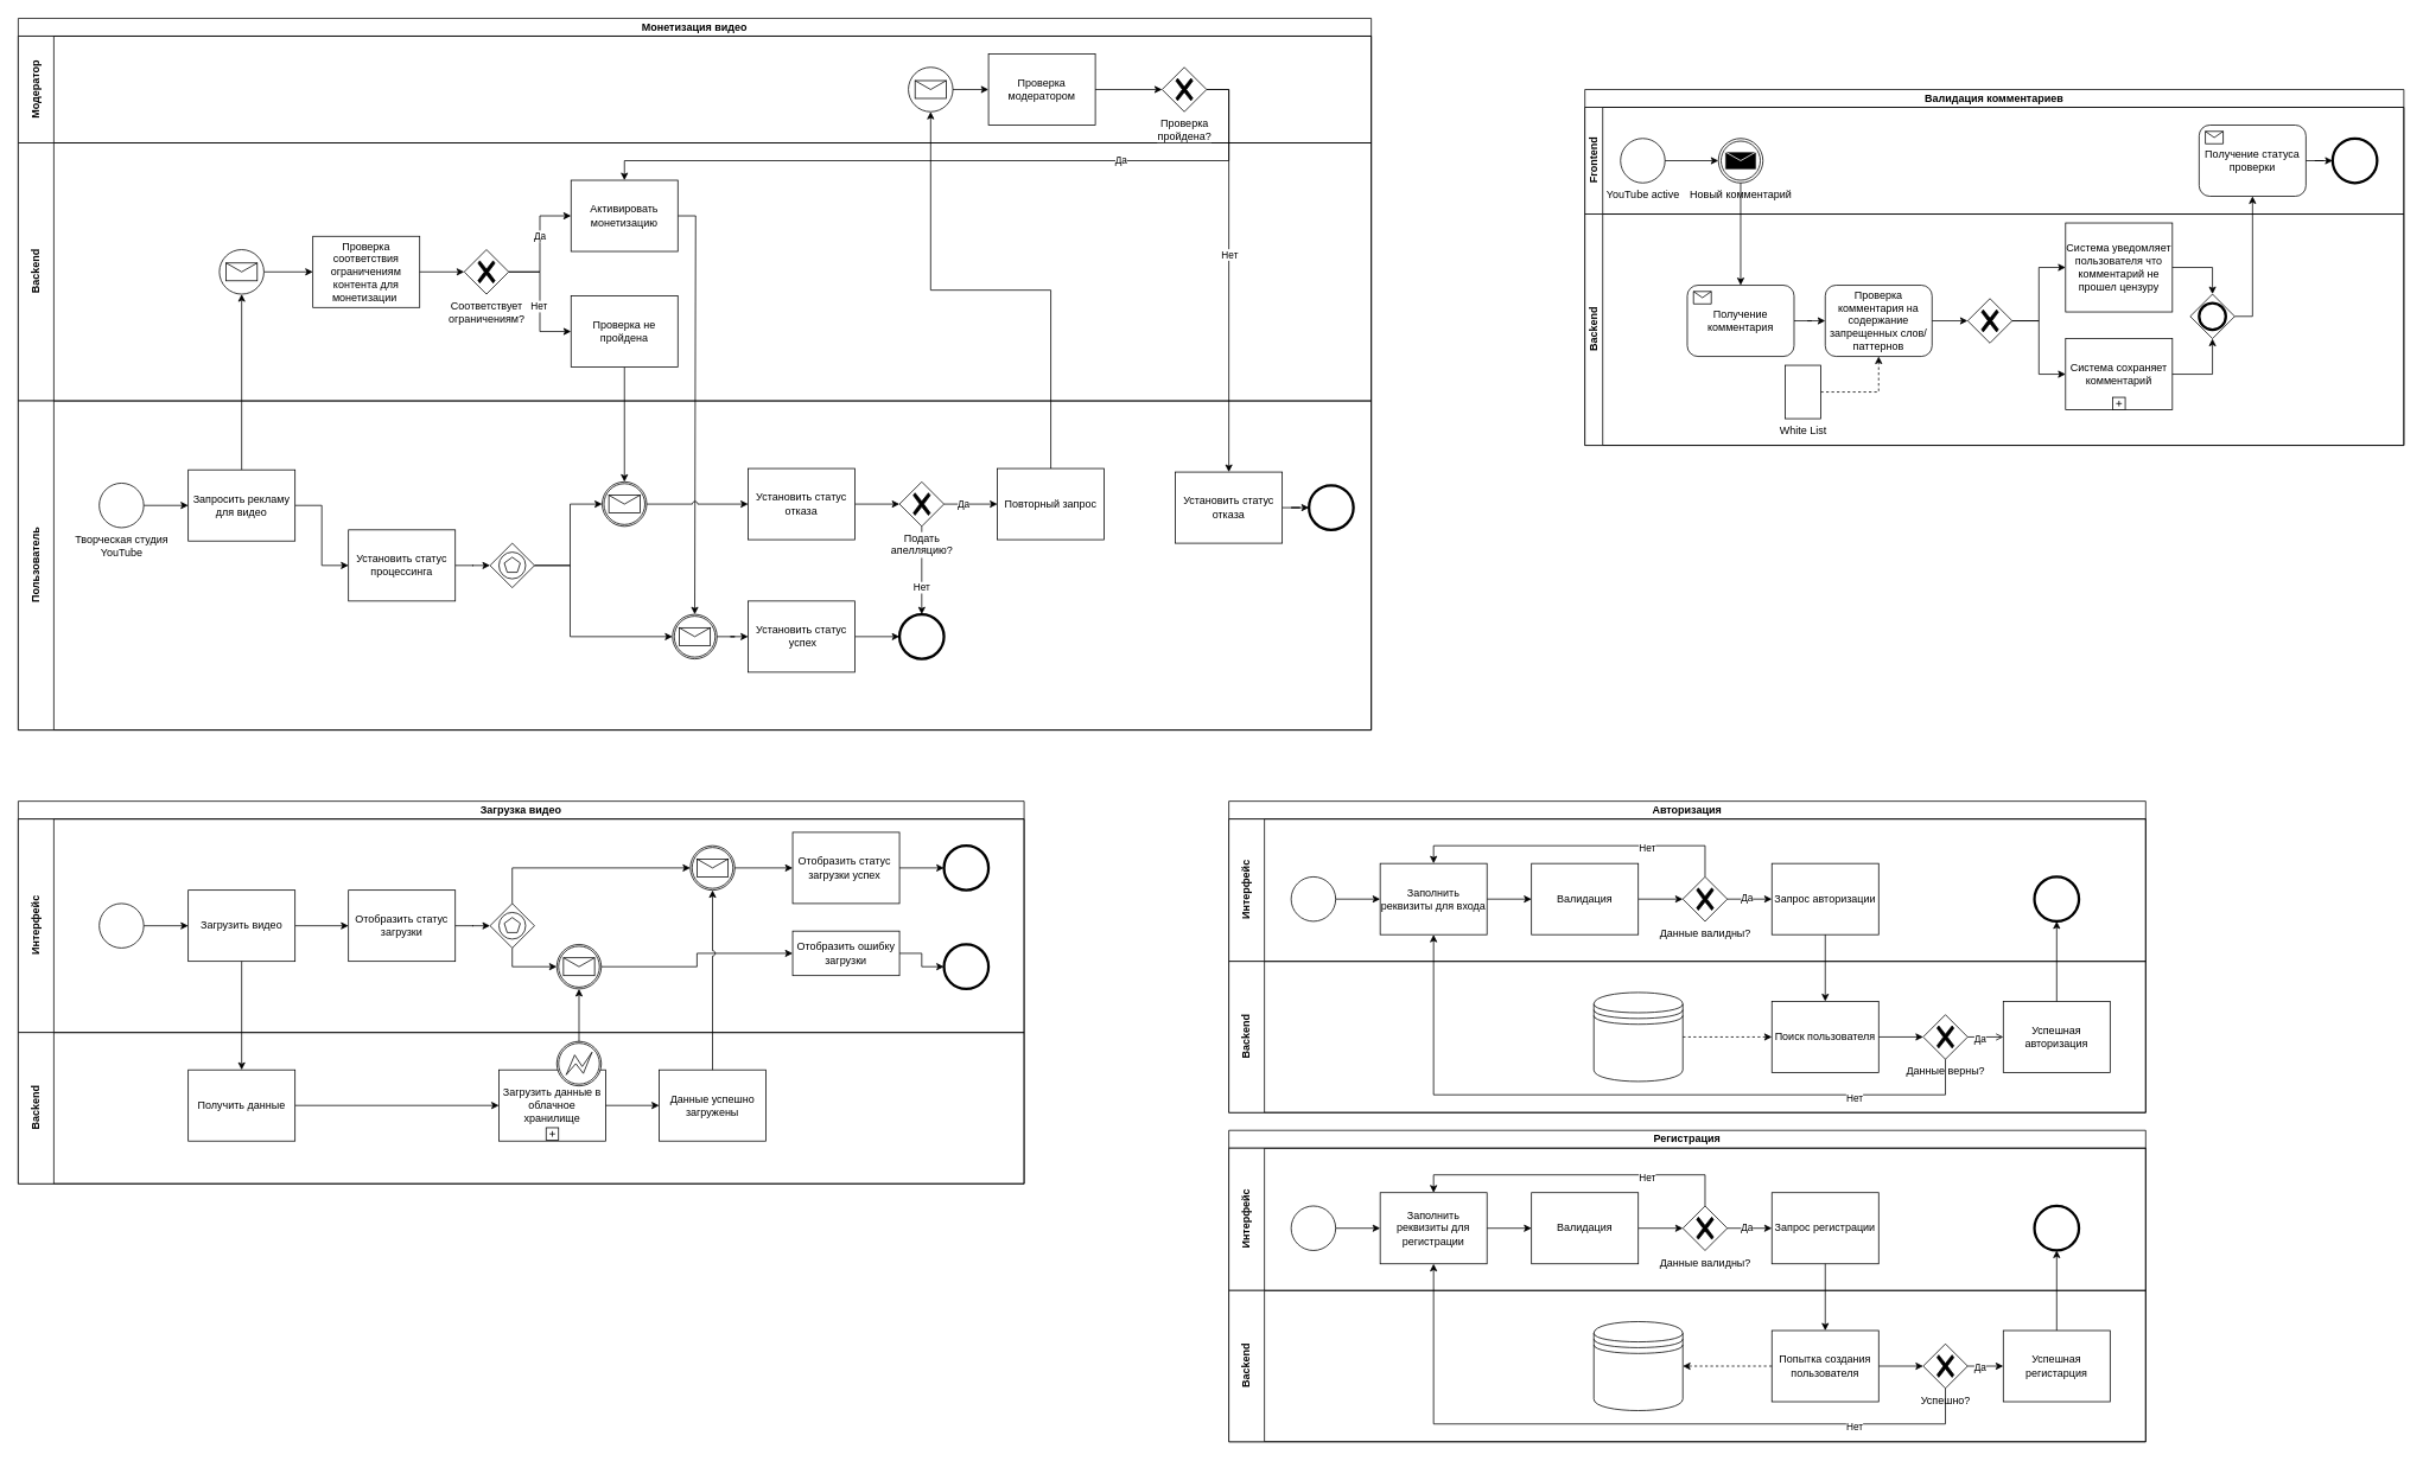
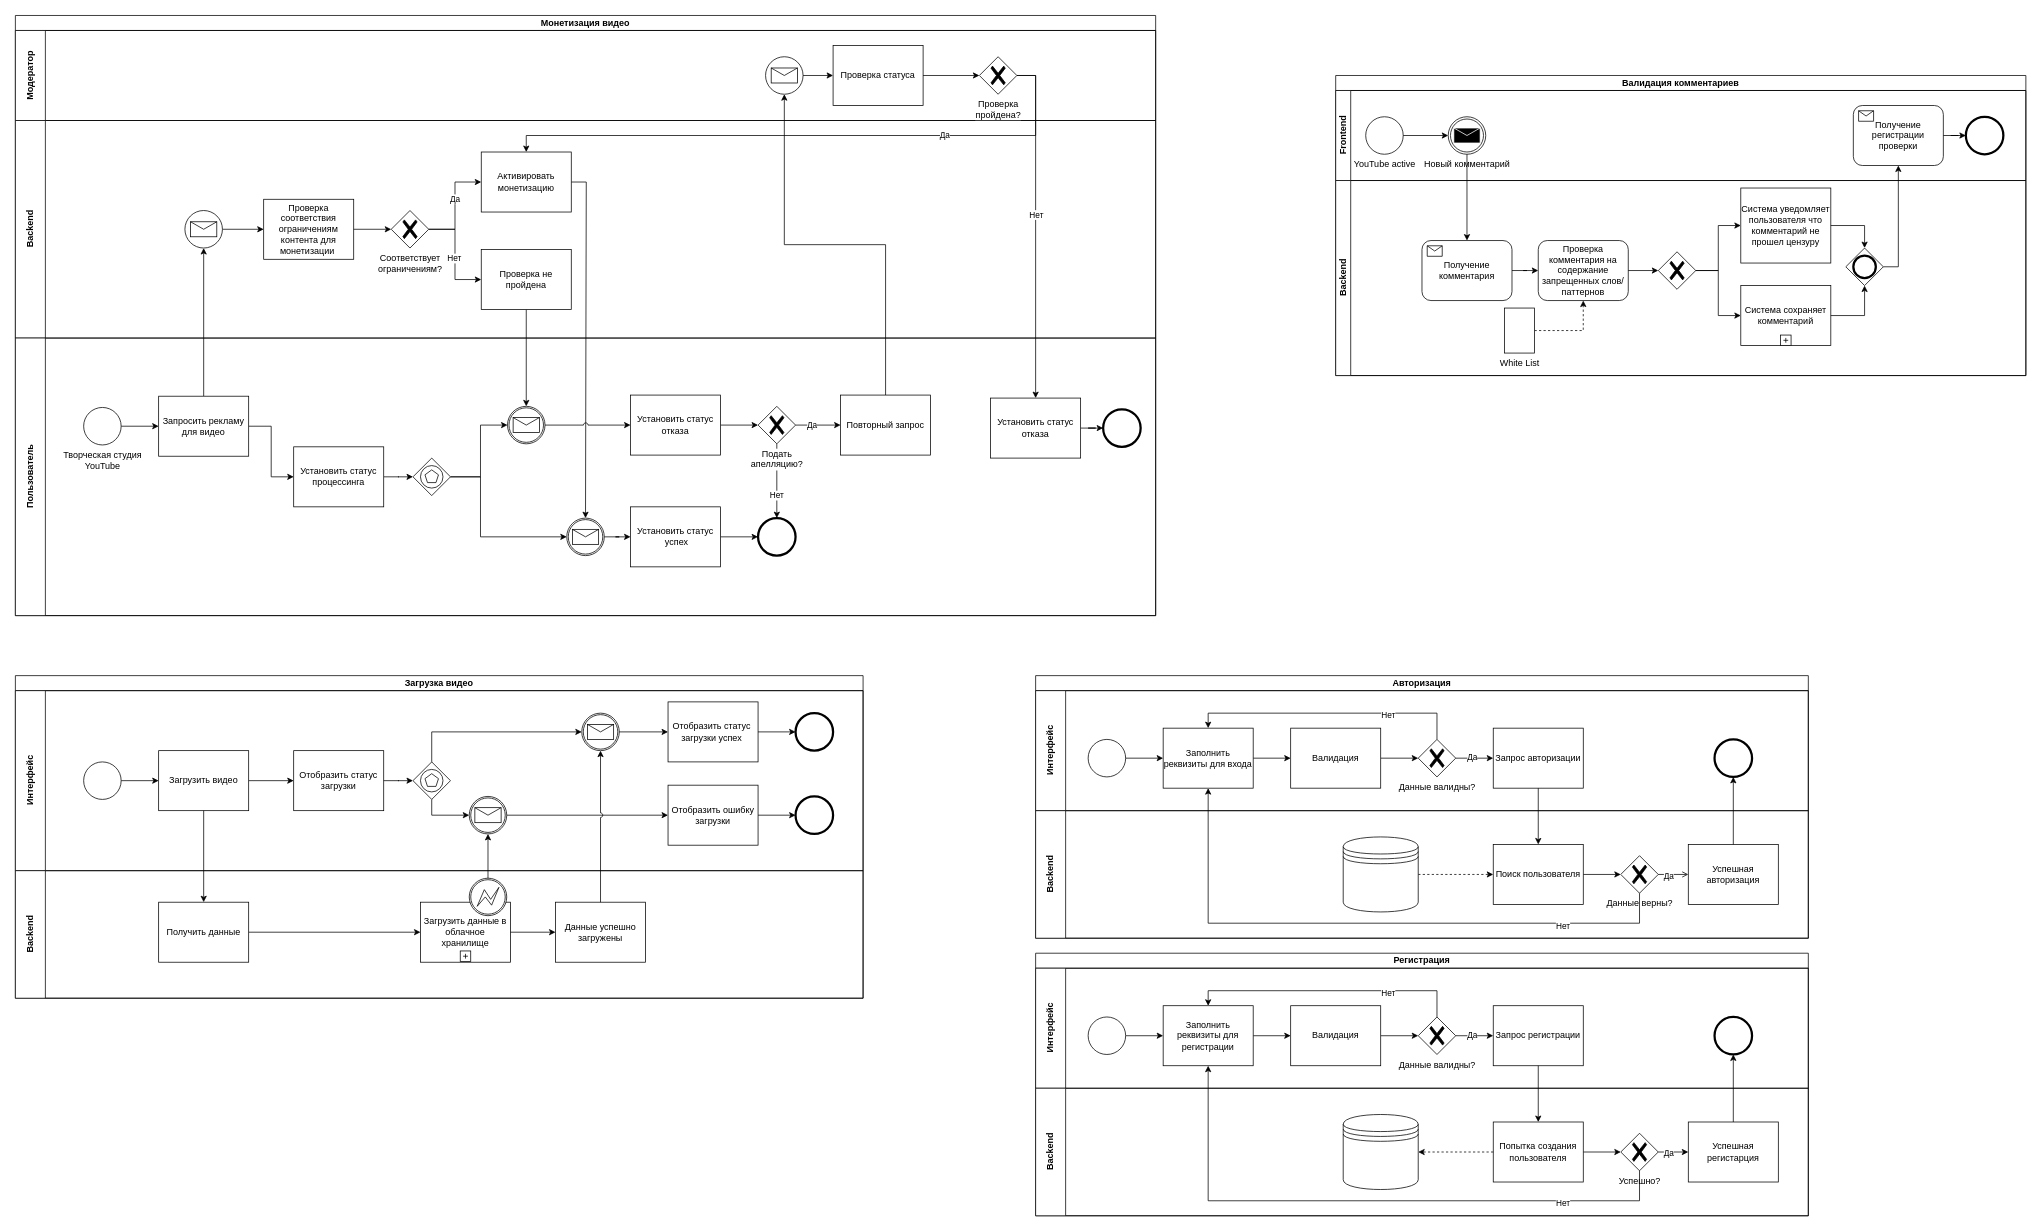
- <mxCell id="36" value="Проверка модератором" style="points=[[0.25,0,0],[0.5,0,0],[0.75,0,0],[1,0.25,0],[1,0.5,0],[1,0.75,0],[0.75,1,0],[0.5,1,0],[0.25,1,0],[0,0.75,0],[0,0.5,0],[0,0.25,0]];shape=mxgraph.bpmn.task2;whiteSpace=wrap;rectStyle=rounded;size=10;html=1;container=1;expand=0;collapsible=0;taskMarker=manual;" vertex="1" parent="34"><mxGeometry x="1090" y="20" width="120" height="80" as="geometry" /></mxCell>
+ <mxCell id="36" value="Проверка статуса" style="points=[[0.25,0,0],[0.5,0,0],[0.75,0,0],[1,0.25,0],[1,0.5,0],[1,0.75,0],[0.75,1,0],[0.5,1,0],[0.25,1,0],[0,0.75,0],[0,0.5,0],[0,0.25,0]];shape=mxgraph.bpmn.task2;whiteSpace=wrap;rectStyle=rounded;size=10;html=1;container=1;expand=0;collapsible=0;taskMarker=manual;" vertex="1" parent="34"><mxGeometry x="1090" y="20" width="120" height="80" as="geometry" /></mxCell>
- <mxCell id="7" value="Получение статуса проверки" style="html=1;whiteSpace=wrap;rounded=1;" vertex="1" parent="3"><mxGeometry x="690" y="20" width="120" height="80" as="geometry" /></mxCell>
+ <mxCell id="7" value="Получение регистрации проверки" style="html=1;whiteSpace=wrap;rounded=1;" vertex="1" parent="3"><mxGeometry x="690" y="20" width="120" height="80" as="geometry" /></mxCell>
- <mxCell id="120" value="Отобразить ошибку загрузки" style="points=[[0.25,0,0],[0.5,0,0],[0.75,0,0],[1,0.25,0],[1,0.5,0],[1,0.75,0],[0.75,1,0],[0.5,1,0],[0.25,1,0],[0,0.75,0],[0,0.5,0],[0,0.25,0]];shape=mxgraph.bpmn.task2;whiteSpace=wrap;rectStyle=rounded;size=10;html=1;container=1;expand=0;collapsible=0;taskMarker=abstract;" vertex="1" parent="113"><mxGeometry x="870" y="126" width="120" height="50" as="geometry" /></mxCell>
+ <mxCell id="120" value="Отобразить ошибку загрузки" style="points=[[0.25,0,0],[0.5,0,0],[0.75,0,0],[1,0.25,0],[1,0.5,0],[1,0.75,0],[0.75,1,0],[0.5,1,0],[0.25,1,0],[0,0.75,0],[0,0.5,0],[0,0.25,0]];shape=mxgraph.bpmn.task2;whiteSpace=wrap;rectStyle=rounded;size=10;html=1;container=1;expand=0;collapsible=0;taskMarker=abstract;" vertex="1" parent="113"><mxGeometry x="870" y="126" width="120" height="80" as="geometry" /></mxCell>
